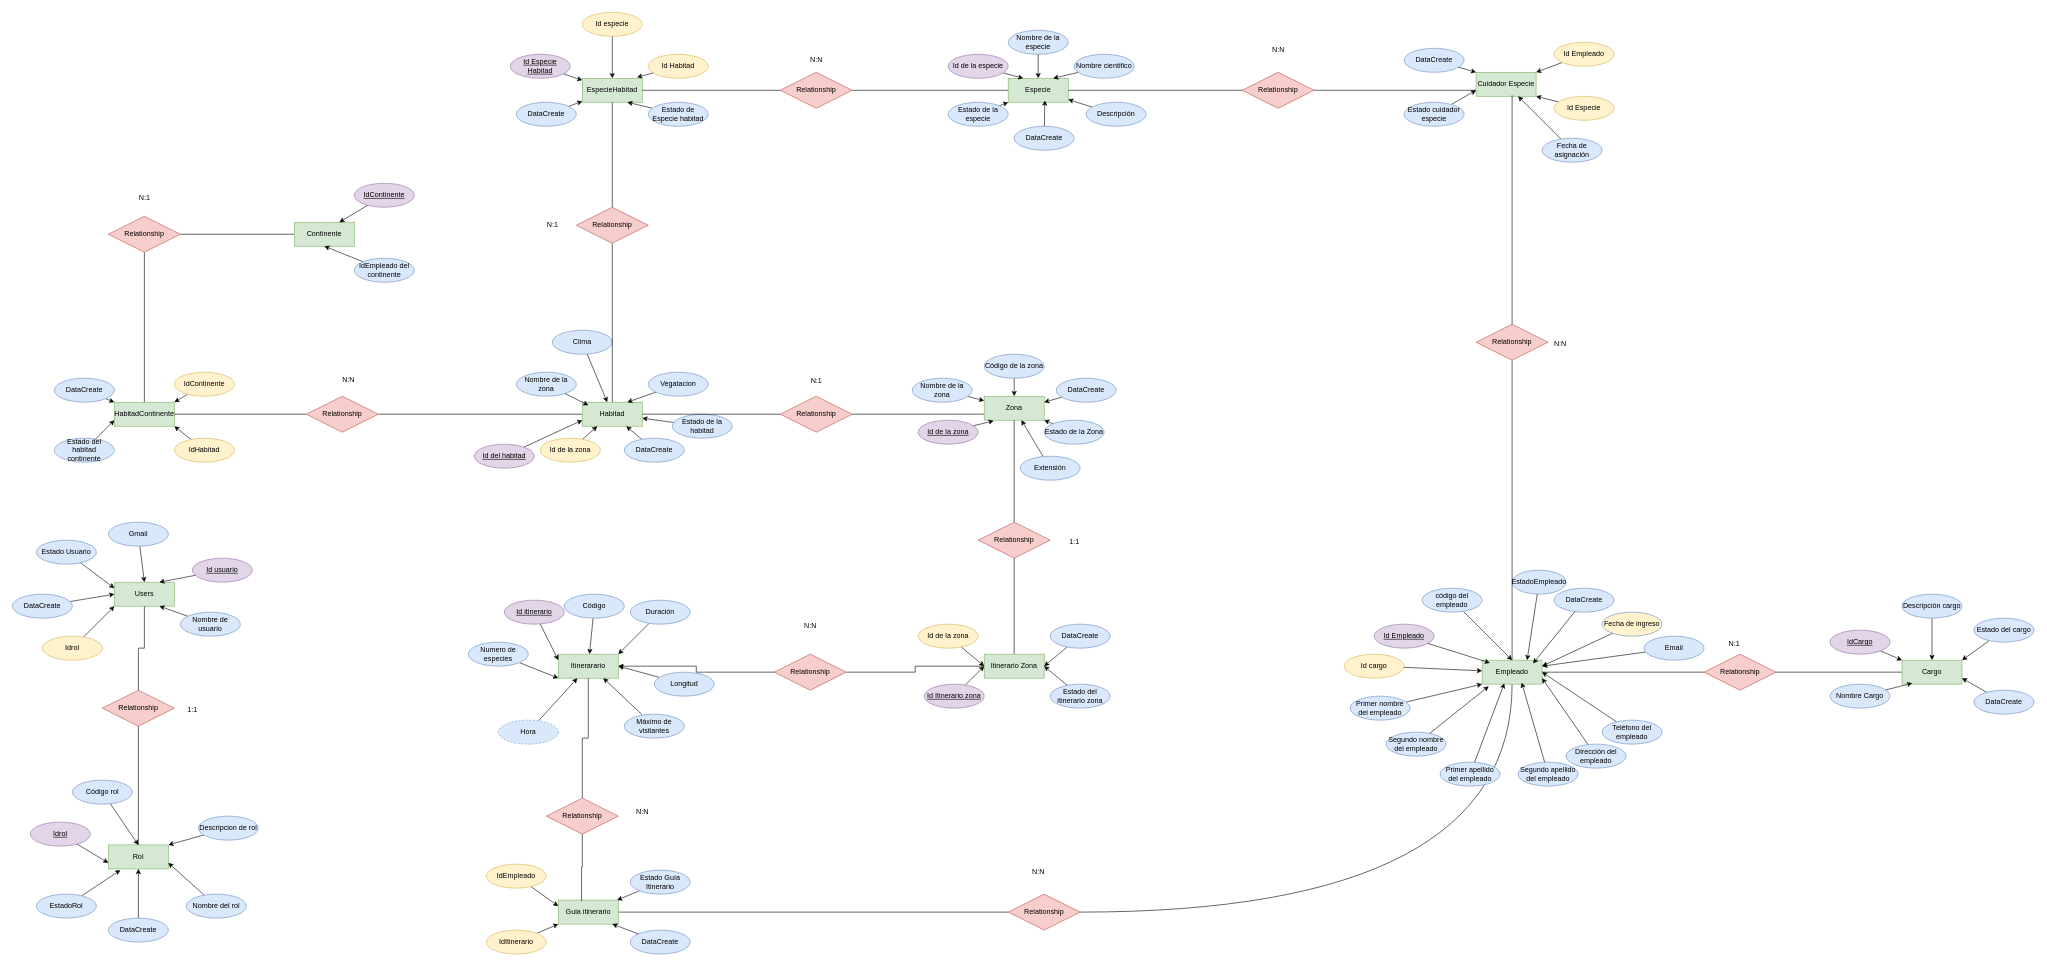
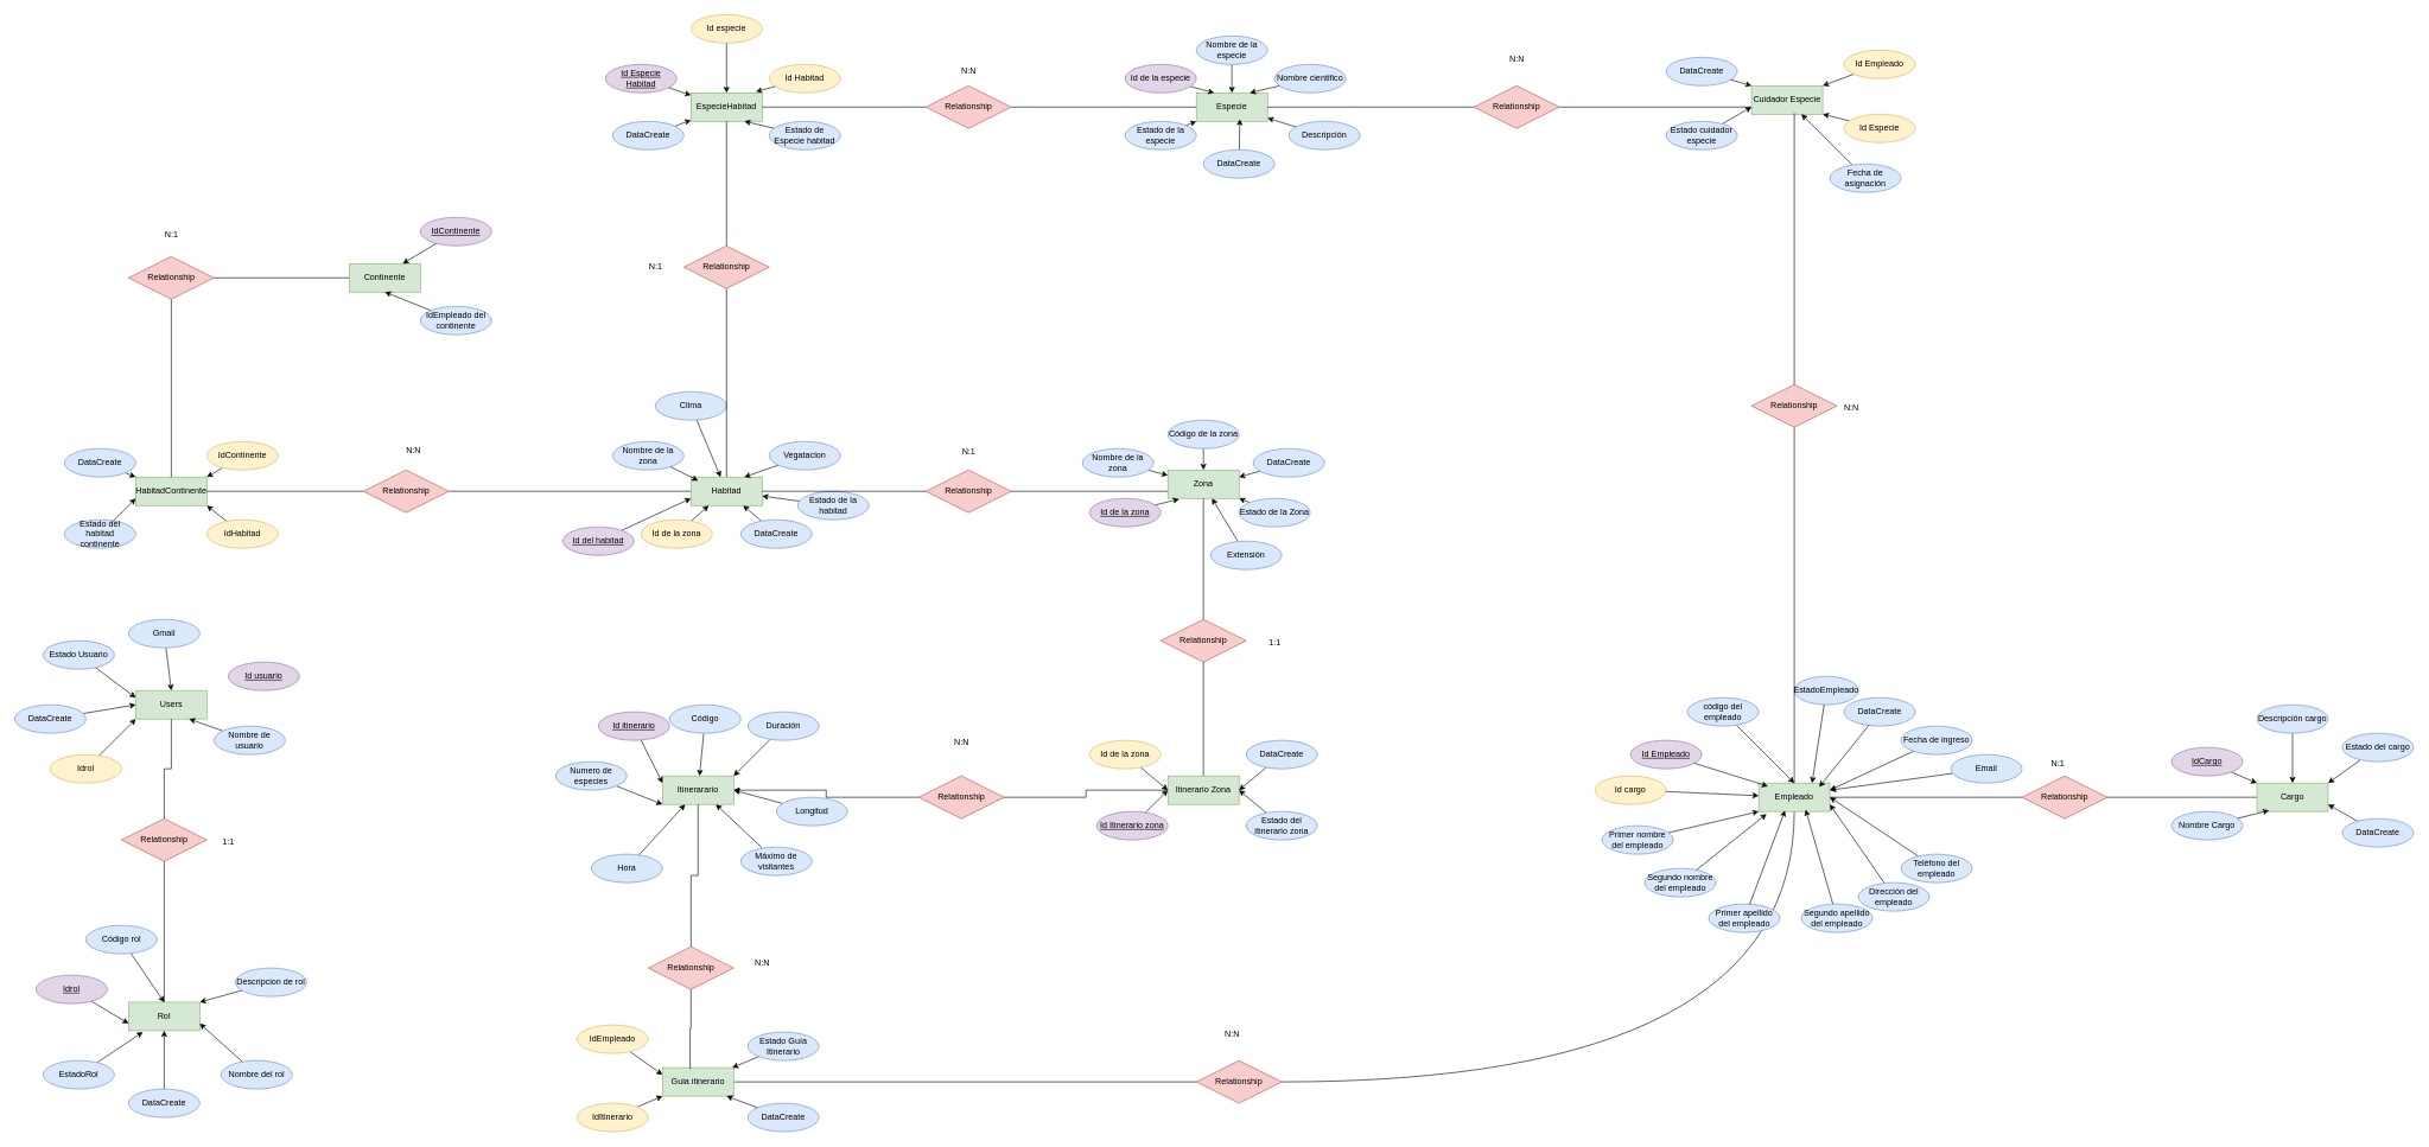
- <mxCell id="200" style="rounded=0;orthogonalLoop=1;jettySize=auto;html=1;entryX=0.75;entryY=0;entryDx=0;entryDy=0;" parent="1" source="201" target="199" edge="1"><mxGeometry relative="1" as="geometry" /></mxCell>
- <mxCell id="148" value="Fecha de ingreso" style="ellipse;whiteSpace=wrap;html=1;align=center;fillColor=#fff2cc;strokeColor=#6c8ebf;" parent="1" vertex="1"><mxGeometry x="2670" y="1020" width="100" height="40" as="geometry" /></mxCell>
+ <mxCell id="148" value="Fecha de ingreso" style="ellipse;whiteSpace=wrap;html=1;align=center;fillColor=#dae8fc;strokeColor=#6c8ebf;" parent="1" vertex="1"><mxGeometry x="2670" y="1020" width="100" height="40" as="geometry" /></mxCell>
- <mxCell id="105" value="Hora" style="ellipse;whiteSpace=wrap;html=1;align=center;fillColor=#dae8fc;strokeColor=#6c8ebf;dashed=1;" parent="1" vertex="1"><mxGeometry x="830" y="1200" width="100" height="40" as="geometry" /></mxCell>
+ <mxCell id="105" value="Hora" style="ellipse;whiteSpace=wrap;html=1;align=center;fillColor=#dae8fc;strokeColor=#6c8ebf;" parent="1" vertex="1"><mxGeometry x="830" y="1200" width="100" height="40" as="geometry" /></mxCell>
